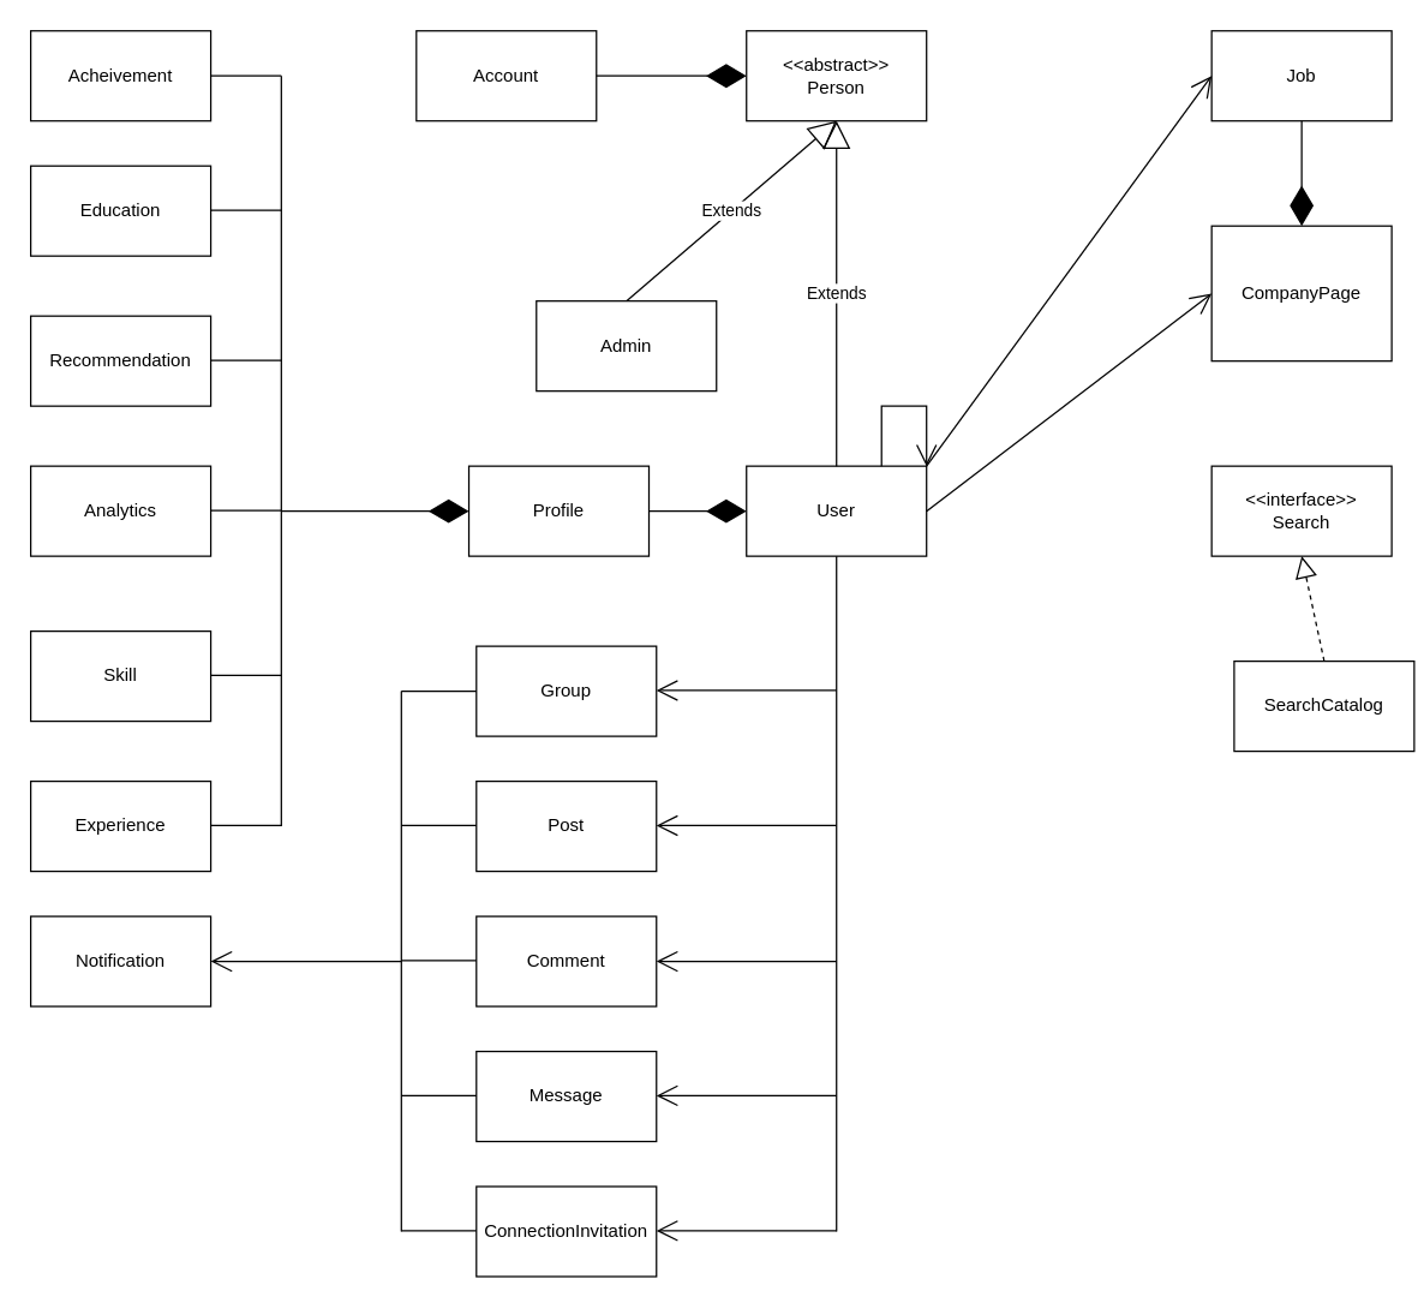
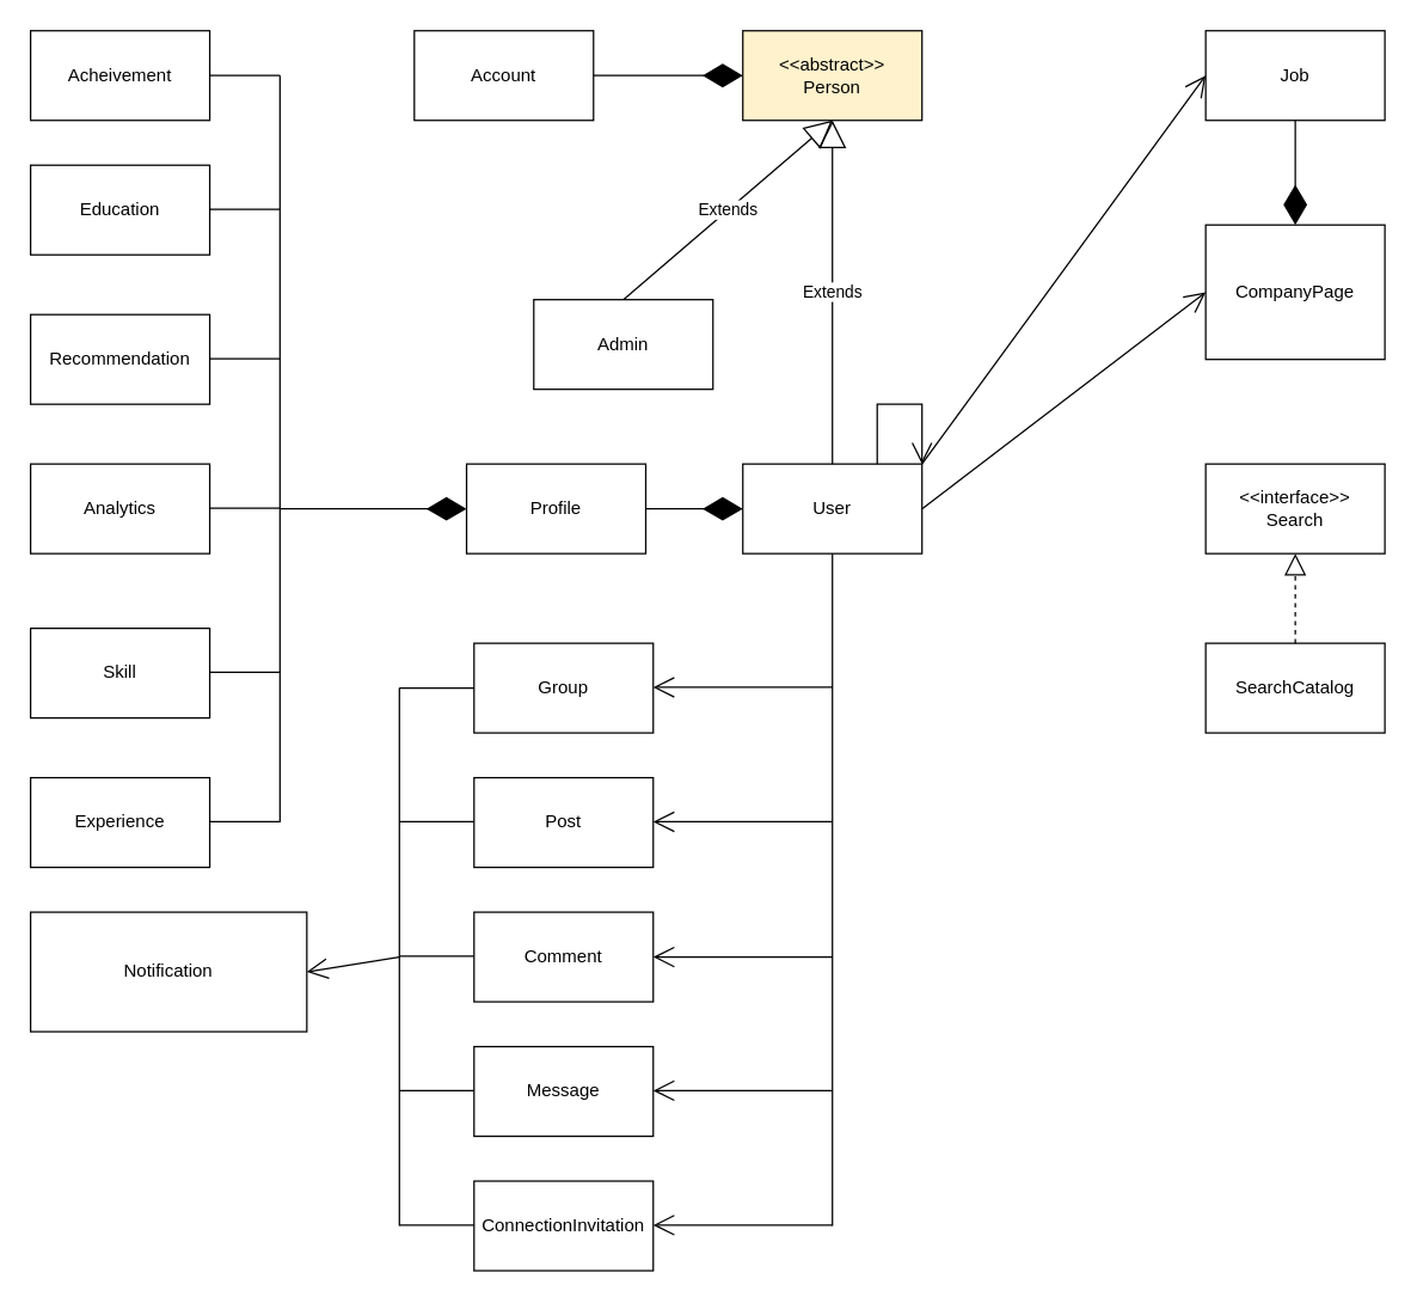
- <mxCell id="2" value="&lt;div&gt;&amp;lt;&amp;lt;abstract&amp;gt;&amp;gt;&lt;br&gt;Person&lt;/div&gt;" style="rounded=0;whiteSpace=wrap;html=1;" vertex="1" parent="1"><mxGeometry x="497" y="20" width="120" height="60" as="geometry" /></mxCell>
+ <mxCell id="2" value="&lt;div&gt;&amp;lt;&amp;lt;abstract&amp;gt;&amp;gt;&lt;br&gt;Person&lt;/div&gt;" style="rounded=0;whiteSpace=wrap;html=1;fillColor=#fff2cc;" vertex="1" parent="1"><mxGeometry x="497" y="20" width="120" height="60" as="geometry" /></mxCell>
- <mxCell id="32" value="SearchCatalog" style="rounded=0;whiteSpace=wrap;html=1;" vertex="1" parent="1"><mxGeometry x="822" y="440" width="120" height="60" as="geometry" /></mxCell>
+ <mxCell id="32" value="SearchCatalog" style="rounded=0;whiteSpace=wrap;html=1;" vertex="1" parent="1"><mxGeometry x="807" y="430" width="120" height="60" as="geometry" /></mxCell>
- <mxCell id="45" value="Notification" style="rounded=0;whiteSpace=wrap;html=1;" vertex="1" parent="1"><mxGeometry x="20" y="610" width="120" height="60" as="geometry" /></mxCell>
+ <mxCell id="45" value="Notification" style="rounded=0;whiteSpace=wrap;html=1;" vertex="1" parent="1"><mxGeometry x="20" y="610" width="185" height="80" as="geometry" /></mxCell>
